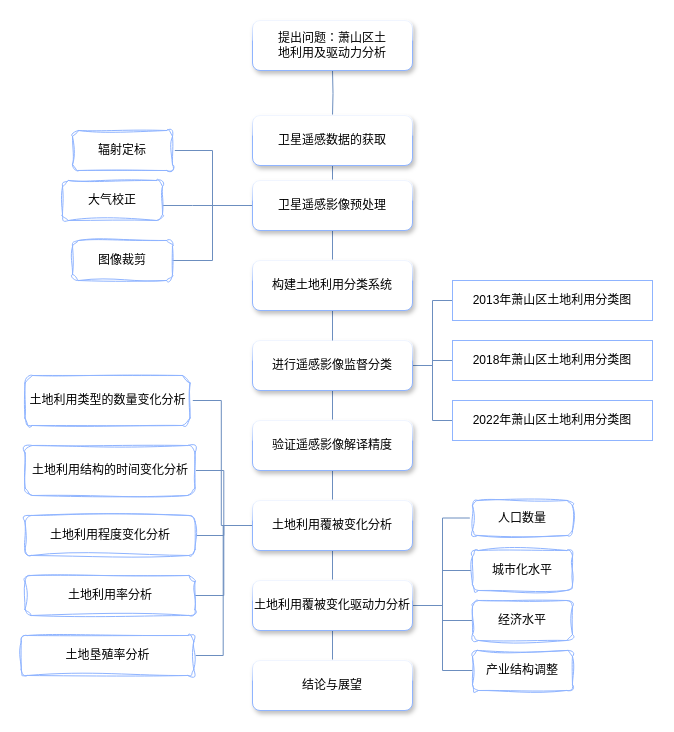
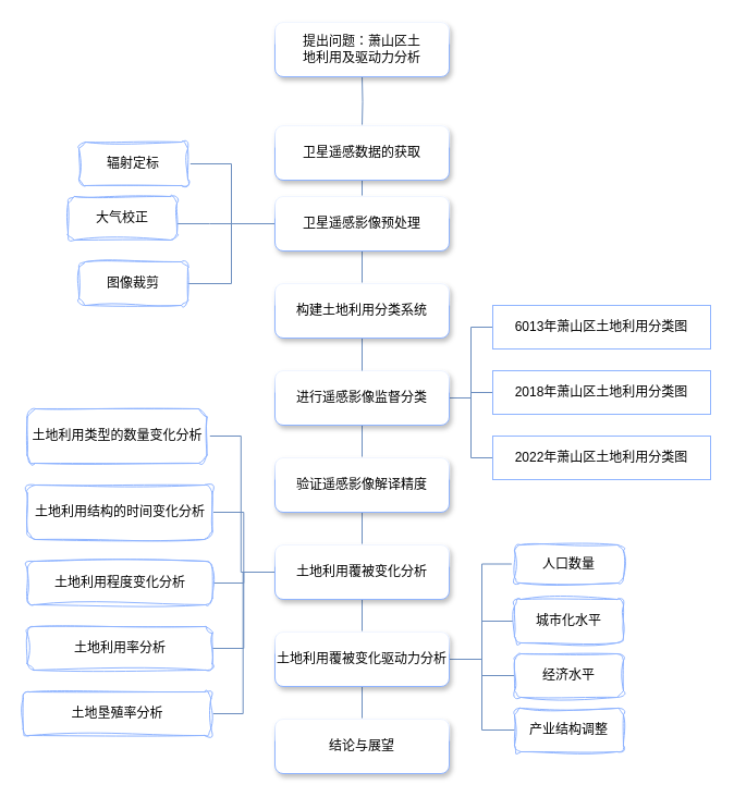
- <mxCell id="46" value="2013年萧山区土地利用分类图" style="rounded=0;whiteSpace=wrap;html=1;fontSize=12;glass=0;strokeWidth=1;shadow=0;strokeColor=#8FB4FF;" vertex="1" parent="1"><mxGeometry x="452" y="280" width="200" height="40" as="geometry" /></mxCell>
+ <mxCell id="46" value="6013年萧山区土地利用分类图" style="rounded=0;whiteSpace=wrap;html=1;fontSize=12;glass=0;strokeWidth=1;shadow=0;strokeColor=#8FB4FF;" vertex="1" parent="1"><mxGeometry x="452" y="280" width="200" height="40" as="geometry" /></mxCell>
